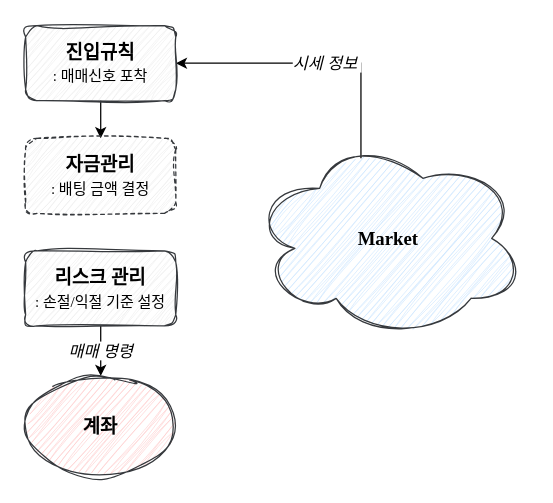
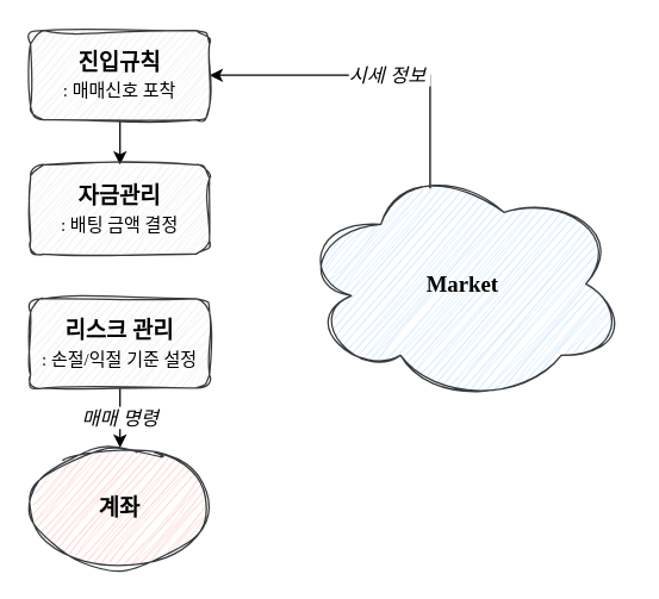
- <mxCell id="7" value="&lt;b&gt;자금관리&lt;/b&gt;&lt;div&gt;&lt;font style=&quot;font-size: 12px;&quot;&gt;: 배팅 금액 결정&lt;/font&gt;&lt;/div&gt;" style="rounded=1;whiteSpace=wrap;html=1;sketch=1;curveFitting=1;jiggle=2;fontFamily=Times New Roman;fontSize=15;fillColor=#eeeeee;strokeColor=#36393d;dashed=1;" vertex="1" parent="1"><mxGeometry x="20" y="110" width="120" height="60" as="geometry" /></mxCell>
+ <mxCell id="7" value="&lt;b&gt;자금관리&lt;/b&gt;&lt;div&gt;&lt;font style=&quot;font-size: 12px;&quot;&gt;: 배팅 금액 결정&lt;/font&gt;&lt;/div&gt;" style="rounded=1;whiteSpace=wrap;html=1;sketch=1;curveFitting=1;jiggle=2;fontFamily=Times New Roman;fontSize=15;fillColor=#eeeeee;strokeColor=#36393d;" vertex="1" parent="1"><mxGeometry x="20" y="110" width="120" height="60" as="geometry" /></mxCell>
